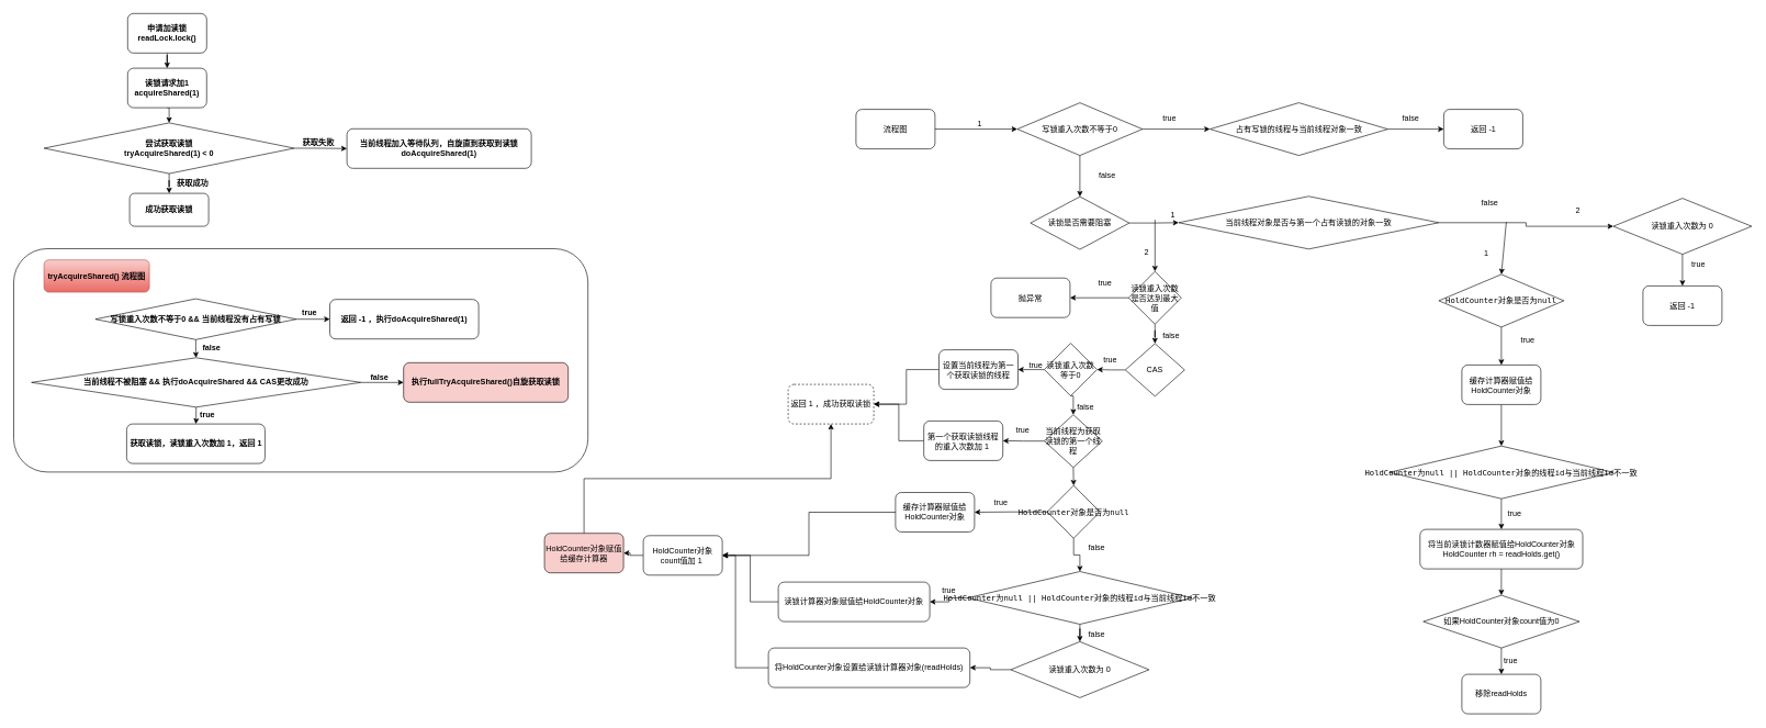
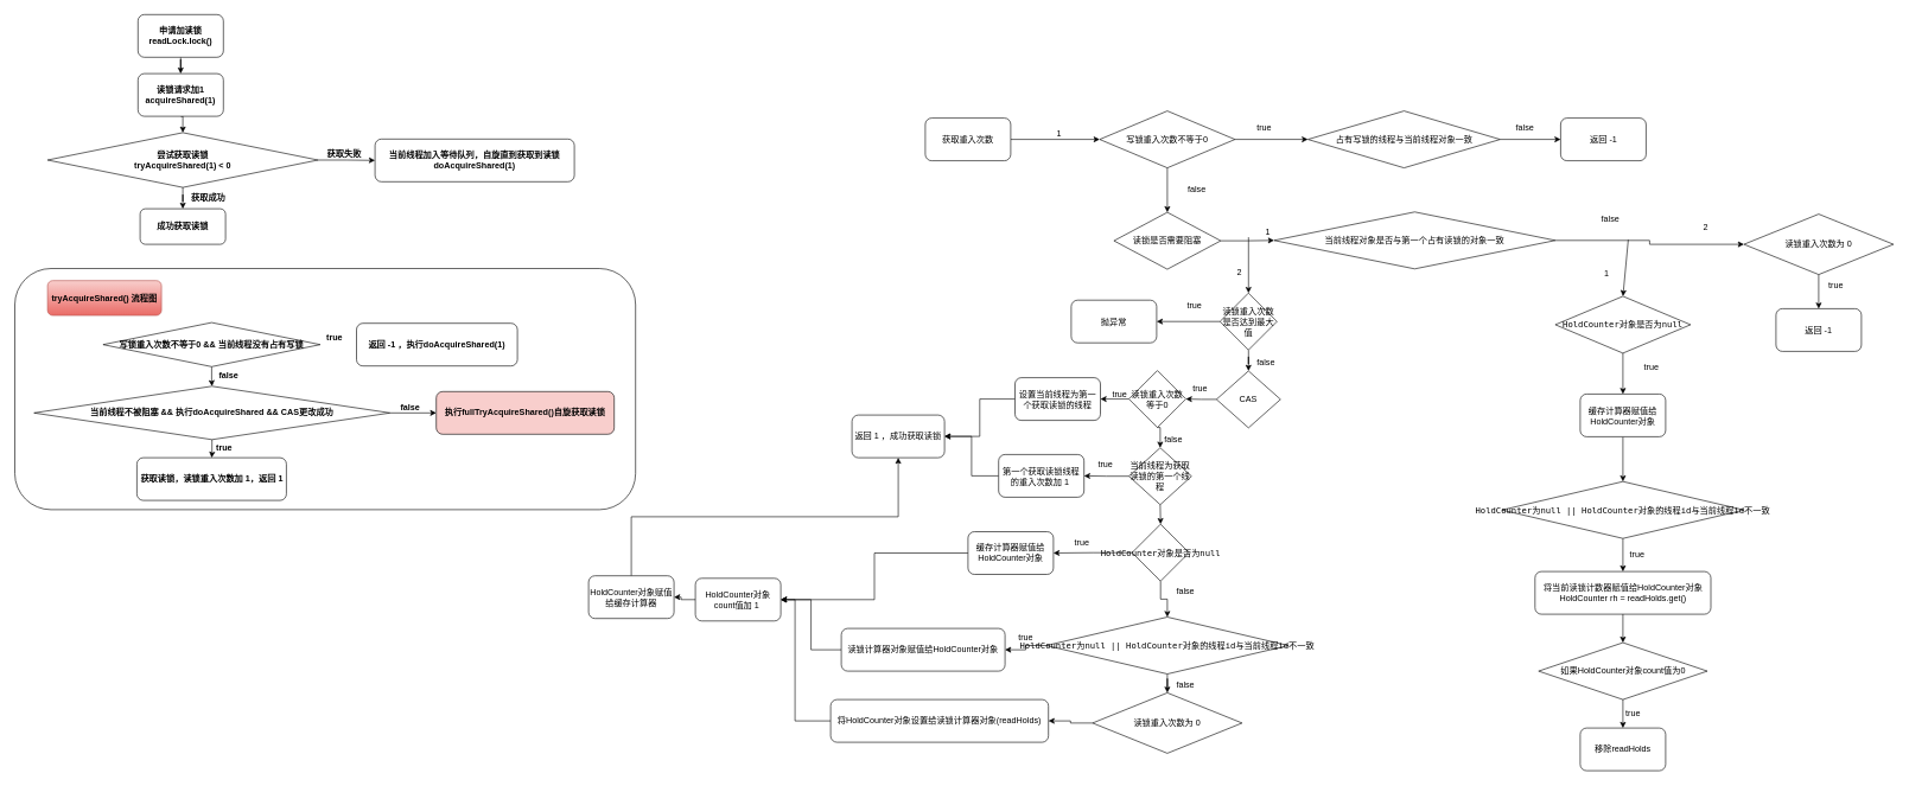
- <mxCell id="29" value="流程图" style="rounded=1;whiteSpace=wrap;html=1;fontFamily=Helvetica;" parent="1" vertex="1"><mxGeometry x="1299" y="165.5" width="120" height="60" as="geometry" /></mxCell>
+ <mxCell id="29" value="获取重入次数" style="rounded=1;whiteSpace=wrap;html=1;fontFamily=Helvetica;" parent="1" vertex="1"><mxGeometry x="1299" y="165.5" width="120" height="60" as="geometry" /></mxCell>
- <mxCell id="9" style="edgeStyle=orthogonalEdgeStyle;rounded=0;orthogonalLoop=1;jettySize=auto;html=1;exitX=1;exitY=0.5;exitDx=0;exitDy=0;entryX=0;entryY=0.5;entryDx=0;entryDy=0;fontFamily=Helvetica;fontStyle=1" parent="1" source="10" target="24" edge="1"><mxGeometry relative="1" as="geometry" /></mxCell>
- <mxCell id="79" value="返回 1 ，成功获取读锁" style="rounded=1;whiteSpace=wrap;html=1;dashed=1;" parent="1" vertex="1"><mxGeometry x="1196" y="583" width="130" height="60" as="geometry" /></mxCell>
+ <mxCell id="79" value="返回 1 ，成功获取读锁" style="rounded=1;whiteSpace=wrap;html=1;" parent="1" vertex="1"><mxGeometry x="1196" y="583" width="130" height="60" as="geometry" /></mxCell>
- <mxCell id="110" value="&lt;span&gt;HoldCounter对象赋值给缓存计算器&lt;/span&gt;" style="rounded=1;whiteSpace=wrap;html=1;fillColor=#f8cecc;" vertex="1" parent="1"><mxGeometry x="826" y="809" width="120" height="60" as="geometry" /></mxCell>
+ <mxCell id="110" value="&lt;span&gt;HoldCounter对象赋值给缓存计算器&lt;/span&gt;" style="rounded=1;whiteSpace=wrap;html=1;" vertex="1" parent="1"><mxGeometry x="826" y="809" width="120" height="60" as="geometry" /></mxCell>
